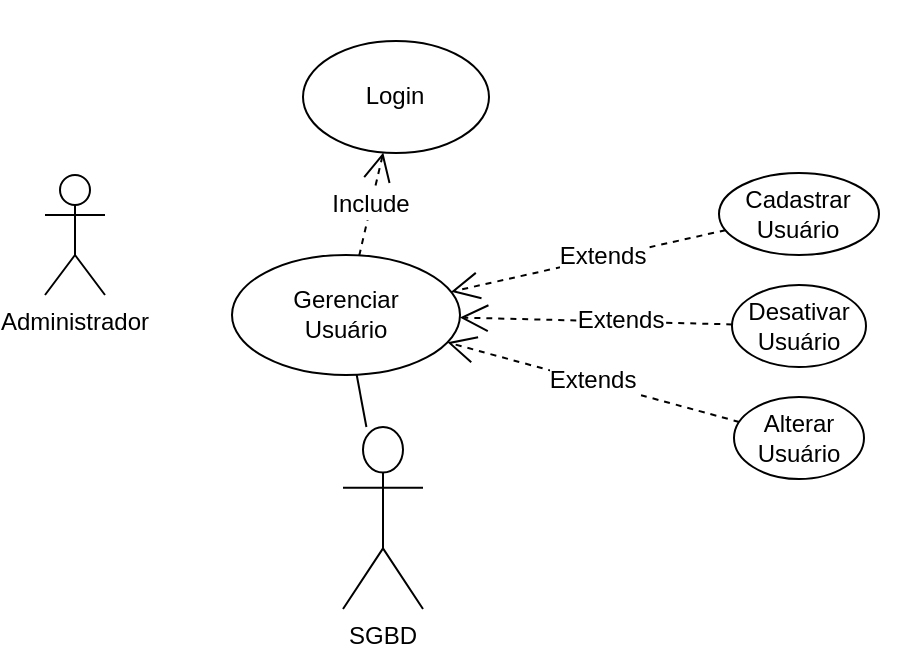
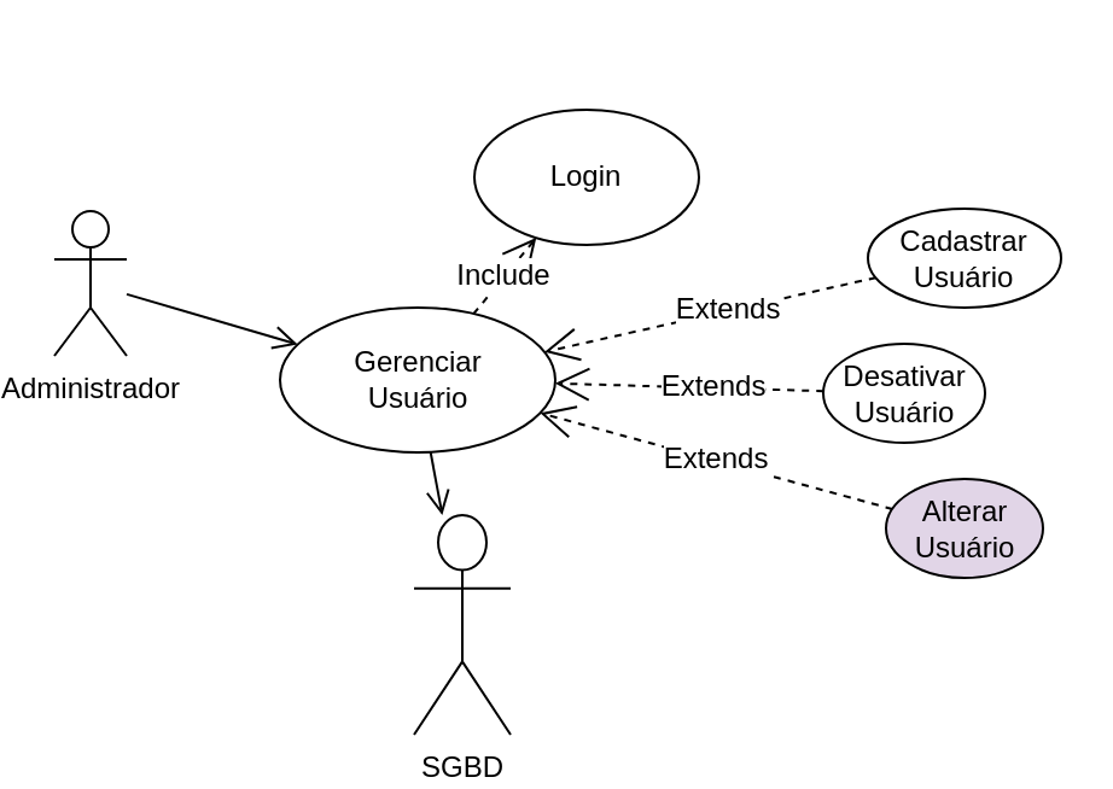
- <mxCell id="4" value="Login" style="ellipse;whiteSpace=wrap;html=1;" parent="1" vertex="1"><mxGeometry x="149" y="20" width="93" height="56" as="geometry" /></mxCell>
+ <mxCell id="4" value="Login" style="ellipse;whiteSpace=wrap;html=1;" parent="1" vertex="1"><mxGeometry x="194" y="45" width="93" height="56" as="geometry" /></mxCell>
+ <mxCell id="14" value="" style="endArrow=open;html=1;rounded=0;fontSize=12;startSize=8;endSize=8;endFill=0;curved=1;" parent="1" source="2" target="5" edge="1"><mxGeometry relative="1" as="geometry"><mxPoint x="-339" y="253" as="sourcePoint" /><mxPoint x="48" y="376" as="targetPoint" /></mxGeometry></mxCell>
- <mxCell id="10" value="Desativar&lt;div&gt;Usuá&lt;span style=&quot;background-color: initial;&quot;&gt;rio&lt;/span&gt;&lt;br&gt;&lt;/div&gt;" style="ellipse;whiteSpace=wrap;html=1;" parent="1" vertex="1"><mxGeometry x="363.5" y="142" width="67" height="41" as="geometry" /></mxCell>
+ <mxCell id="10" value="Desativar&lt;div&gt;Usuá&lt;span style=&quot;background-color: initial;&quot;&gt;rio&lt;/span&gt;&lt;br&gt;&lt;/div&gt;" style="ellipse;whiteSpace=wrap;html=1;" parent="1" vertex="1"><mxGeometry x="338.5" y="142" width="67" height="41" as="geometry" /></mxCell>
- <mxCell id="13" value="" style="endArrow=none;html=1;rounded=0;fontSize=12;startSize=8;endSize=8;endFill=0;" parent="1" source="5" target="3" edge="1"><mxGeometry relative="1" as="geometry"><mxPoint x="156" y="187" as="sourcePoint" /><mxPoint x="827" y="113" as="targetPoint" /></mxGeometry></mxCell>
+ <mxCell id="13" value="" style="endArrow=open;html=1;rounded=0;fontSize=12;startSize=8;endSize=8;endFill=0;" parent="1" source="5" target="3" edge="1"><mxGeometry relative="1" as="geometry"><mxPoint x="156" y="187" as="sourcePoint" /><mxPoint x="827" y="113" as="targetPoint" /></mxGeometry></mxCell>
- <mxCell id="12" value="Alterar&lt;div&gt;Usuá&lt;span style=&quot;background-color: initial;&quot;&gt;rio&lt;/span&gt;&lt;br&gt;&lt;/div&gt;" style="ellipse;whiteSpace=wrap;html=1;" parent="1" vertex="1"><mxGeometry x="364.5" y="198" width="65" height="41" as="geometry" /></mxCell>
+ <mxCell id="12" value="Alterar&lt;div&gt;Usuá&lt;span style=&quot;background-color: initial;&quot;&gt;rio&lt;/span&gt;&lt;br&gt;&lt;/div&gt;" style="ellipse;whiteSpace=wrap;html=1;fillColor=#e1d5e7;" parent="1" vertex="1"><mxGeometry x="364.5" y="198" width="65" height="41" as="geometry" /></mxCell>
